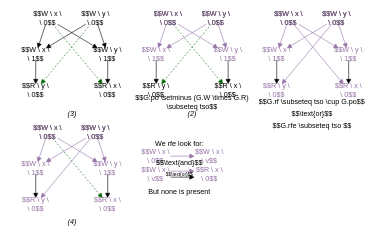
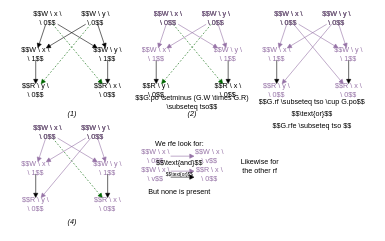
- <mxCell id="81" value="(3)" style="text;html=1;strokeColor=none;fillColor=none;align=center;verticalAlign=middle;whiteSpace=wrap;rounded=0;fontColor=#000000;fontStyle=2" vertex="1" parent="1"><mxGeometry y="180" width="200" height="20" as="geometry" x="20" /></mxCell>
+ <mxCell id="81" value="(1)" style="text;html=1;strokeColor=none;fillColor=none;align=center;verticalAlign=middle;whiteSpace=wrap;rounded=0;fontColor=#000000;fontStyle=2" vertex="1" parent="1"><mxGeometry y="180" width="200" height="20" as="geometry" x="20" /></mxCell>
+ <mxCell id="80" value="Likewise for the other rf" style="text;html=1;strokeColor=none;fillColor=none;align=center;verticalAlign=middle;whiteSpace=wrap;rounded=0;fontColor=#000000;" parent="1" vertex="1"><mxGeometry x="391" y="257" width="84" height="40" as="geometry" /></mxCell>
